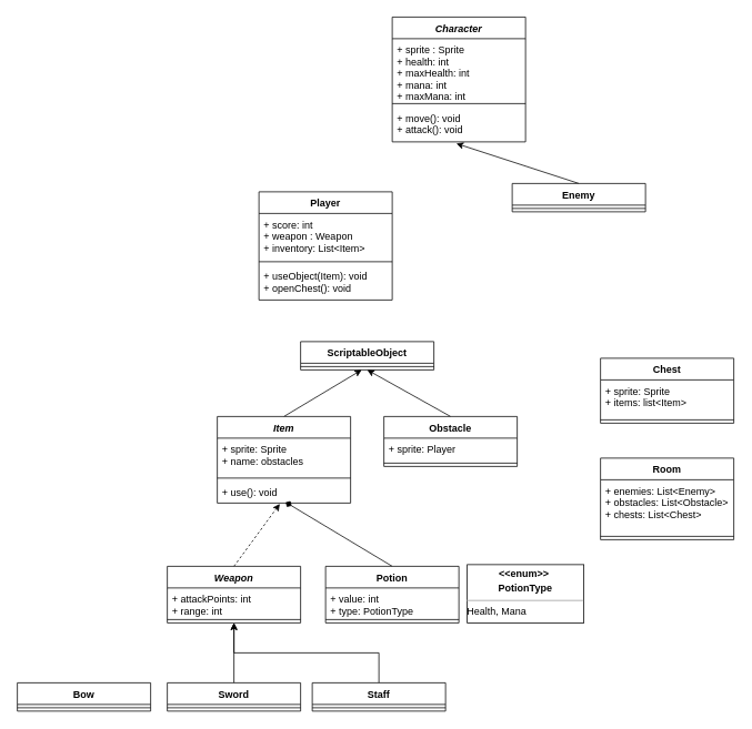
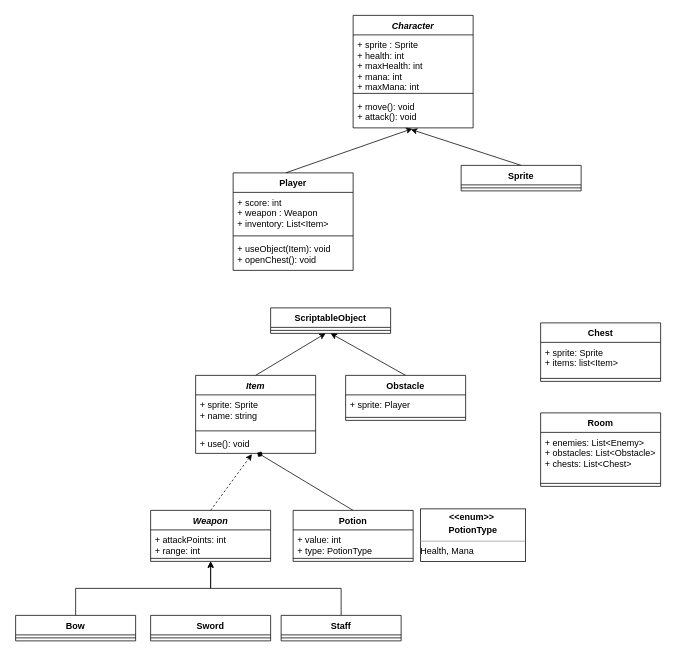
+ <mxCell id="4" value="" style="endArrow=classic;html=1;entryX=0.494;entryY=1.024;entryDx=0;entryDy=0;entryPerimeter=0;exitX=0.438;exitY=0;exitDx=0;exitDy=0;exitPerimeter=0;" edge="1" parent="1" source="20" target="15"><mxGeometry width="50" height="50" relative="1" as="geometry"><mxPoint x="360" y="230" as="sourcePoint" /><mxPoint x="410" y="180" as="targetPoint" /></mxGeometry></mxCell>
- <mxCell id="18" value="Enemy" style="swimlane;fontStyle=1;align=center;verticalAlign=top;childLayout=stackLayout;horizontal=1;startSize=26;horizontalStack=0;resizeParent=1;resizeParentMax=0;resizeLast=0;collapsible=1;marginBottom=0;" vertex="1" parent="1"><mxGeometry x="614" y="220" width="160" height="34" as="geometry" /></mxCell>
+ <mxCell id="18" value="Sprite" style="swimlane;fontStyle=1;align=center;verticalAlign=top;childLayout=stackLayout;horizontal=1;startSize=26;horizontalStack=0;resizeParent=1;resizeParentMax=0;resizeLast=0;collapsible=1;marginBottom=0;" vertex="1" parent="1"><mxGeometry x="614" y="220" width="160" height="34" as="geometry" /></mxCell>
- <mxCell id="28" value="+ sprite: Sprite&#10;+ name: obstacles" style="text;strokeColor=none;fillColor=none;align=left;verticalAlign=top;spacingLeft=4;spacingRight=4;overflow=hidden;rotatable=0;points=[[0,0.5],[1,0.5]];portConstraint=eastwest;" vertex="1" parent="27"><mxGeometry y="26" width="160" height="44" as="geometry" /></mxCell>
+ <mxCell id="28" value="+ sprite: Sprite&#10;+ name: string" style="text;strokeColor=none;fillColor=none;align=left;verticalAlign=top;spacingLeft=4;spacingRight=4;overflow=hidden;rotatable=0;points=[[0,0.5],[1,0.5]];portConstraint=eastwest;" vertex="1" parent="27"><mxGeometry y="26" width="160" height="44" as="geometry" /></mxCell>
+ <mxCell id="10" style="edgeStyle=orthogonalEdgeStyle;rounded=0;orthogonalLoop=1;jettySize=auto;html=1;exitX=0.5;exitY=0;exitDx=0;exitDy=0;entryX=0.5;entryY=1;entryDx=0;entryDy=0;" edge="1" parent="1" source="39" target="24"><mxGeometry relative="1" as="geometry" /></mxCell>
- <mxCell id="9" style="edgeStyle=orthogonalEdgeStyle;rounded=0;orthogonalLoop=1;jettySize=auto;html=1;exitX=0.5;exitY=0;exitDx=0;exitDy=0;entryX=0.5;entryY=1;entryDx=0;entryDy=0;" edge="1" parent="1" source="37" target="24"><mxGeometry relative="1" as="geometry" /></mxCell>
